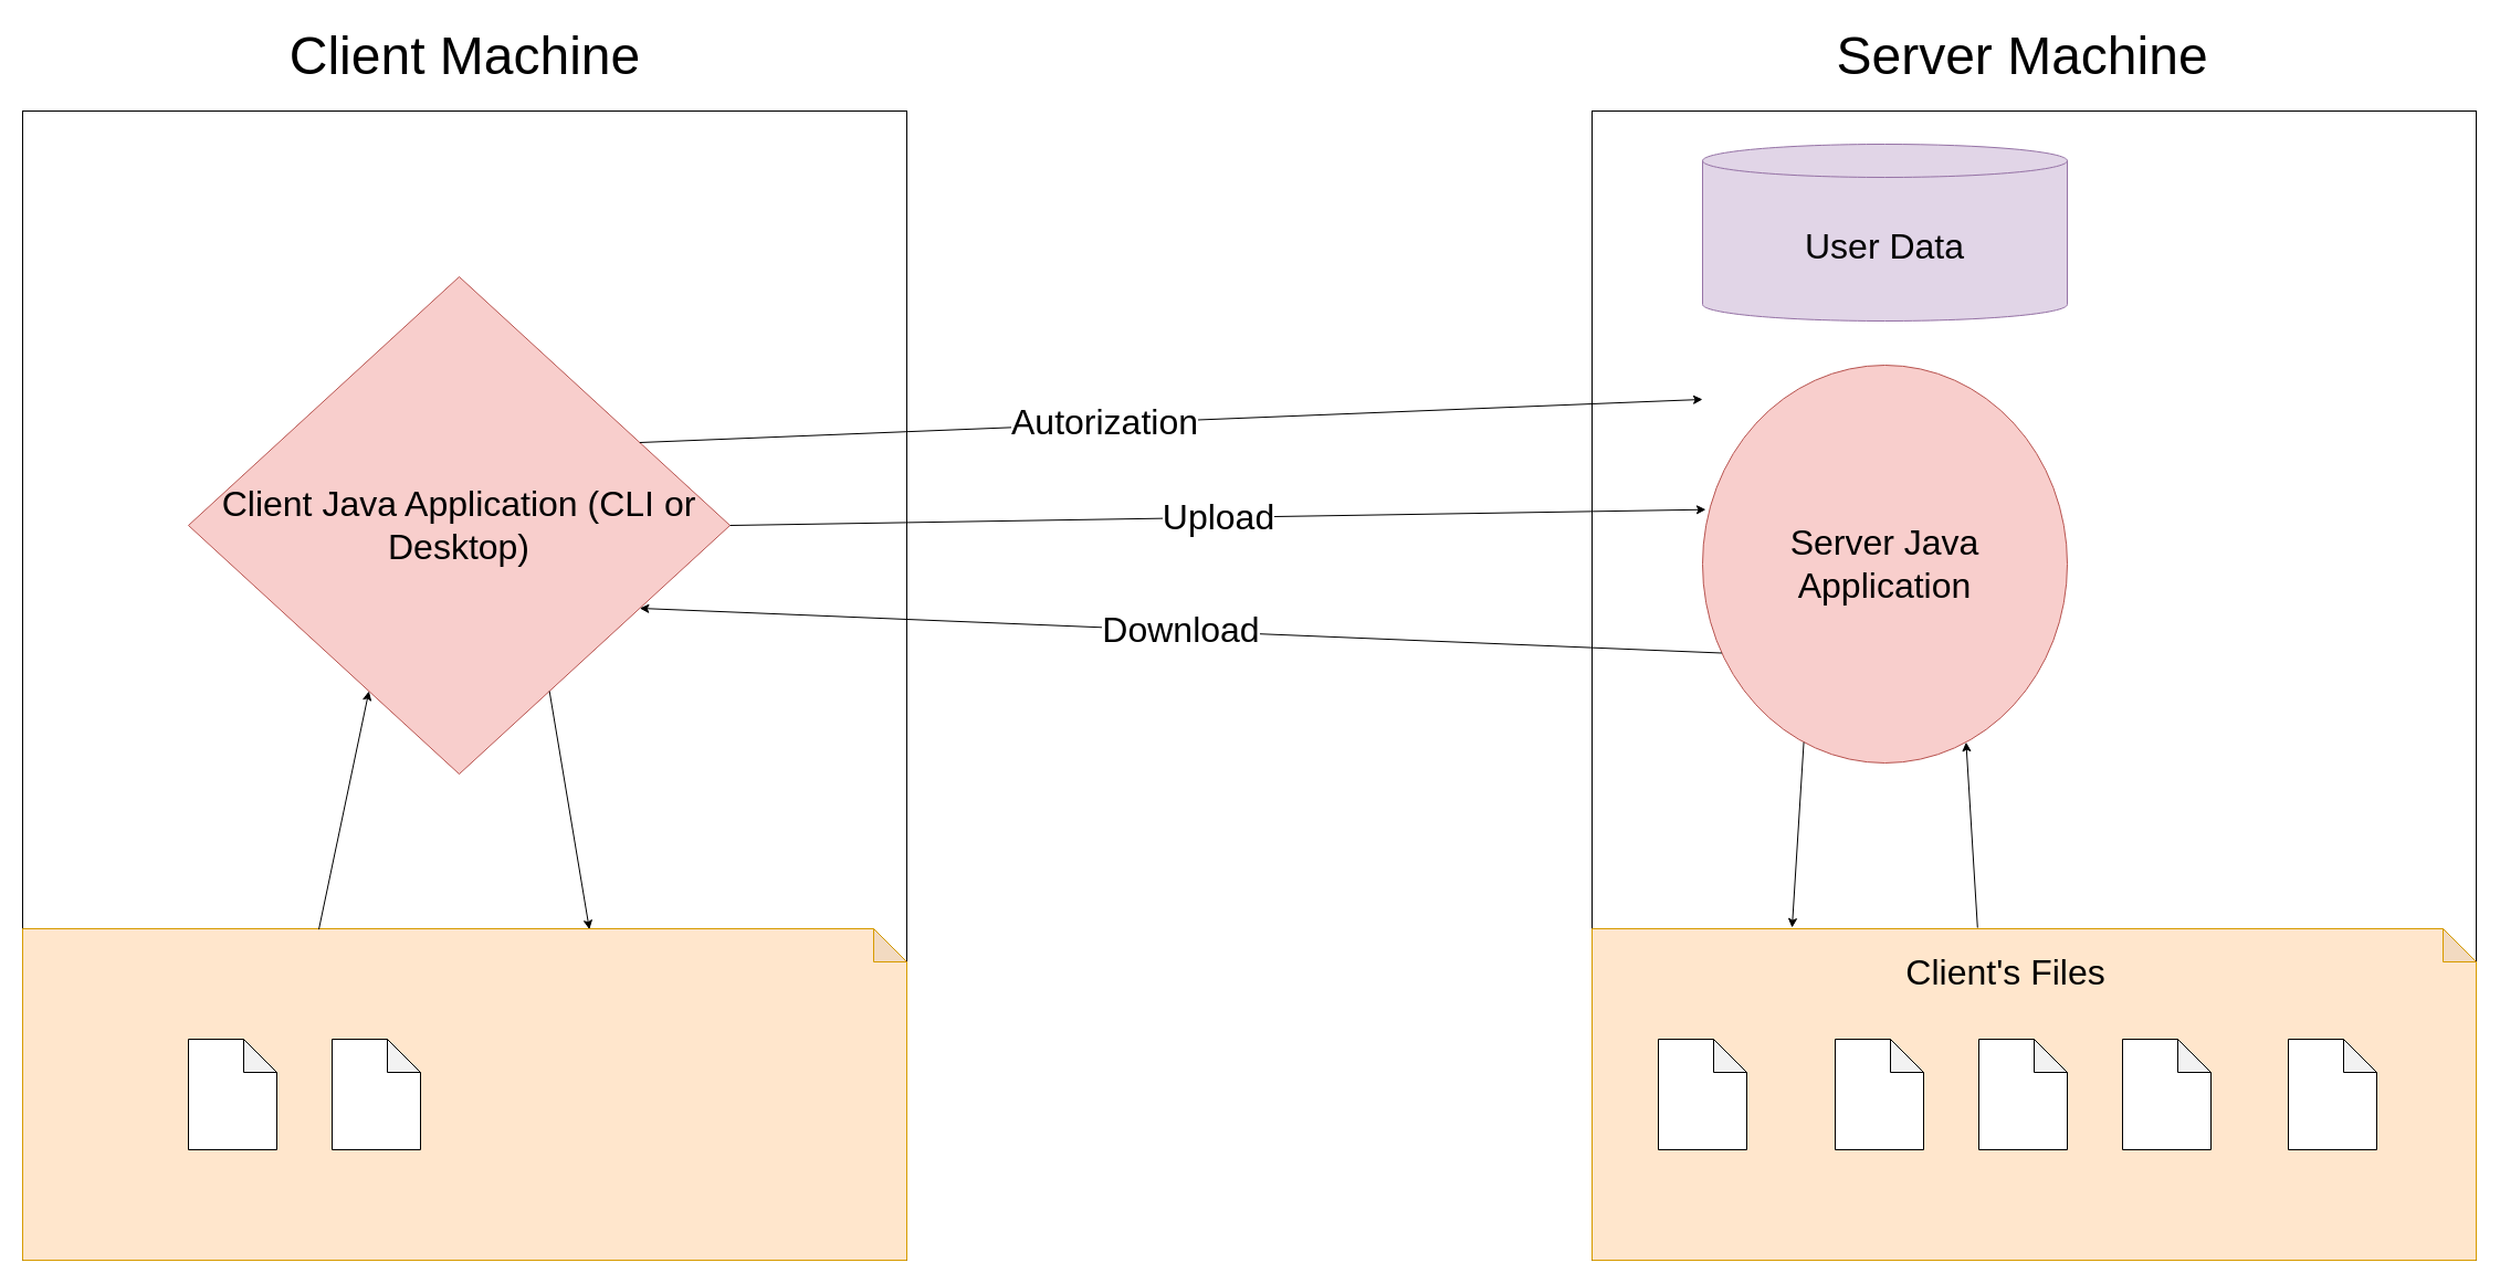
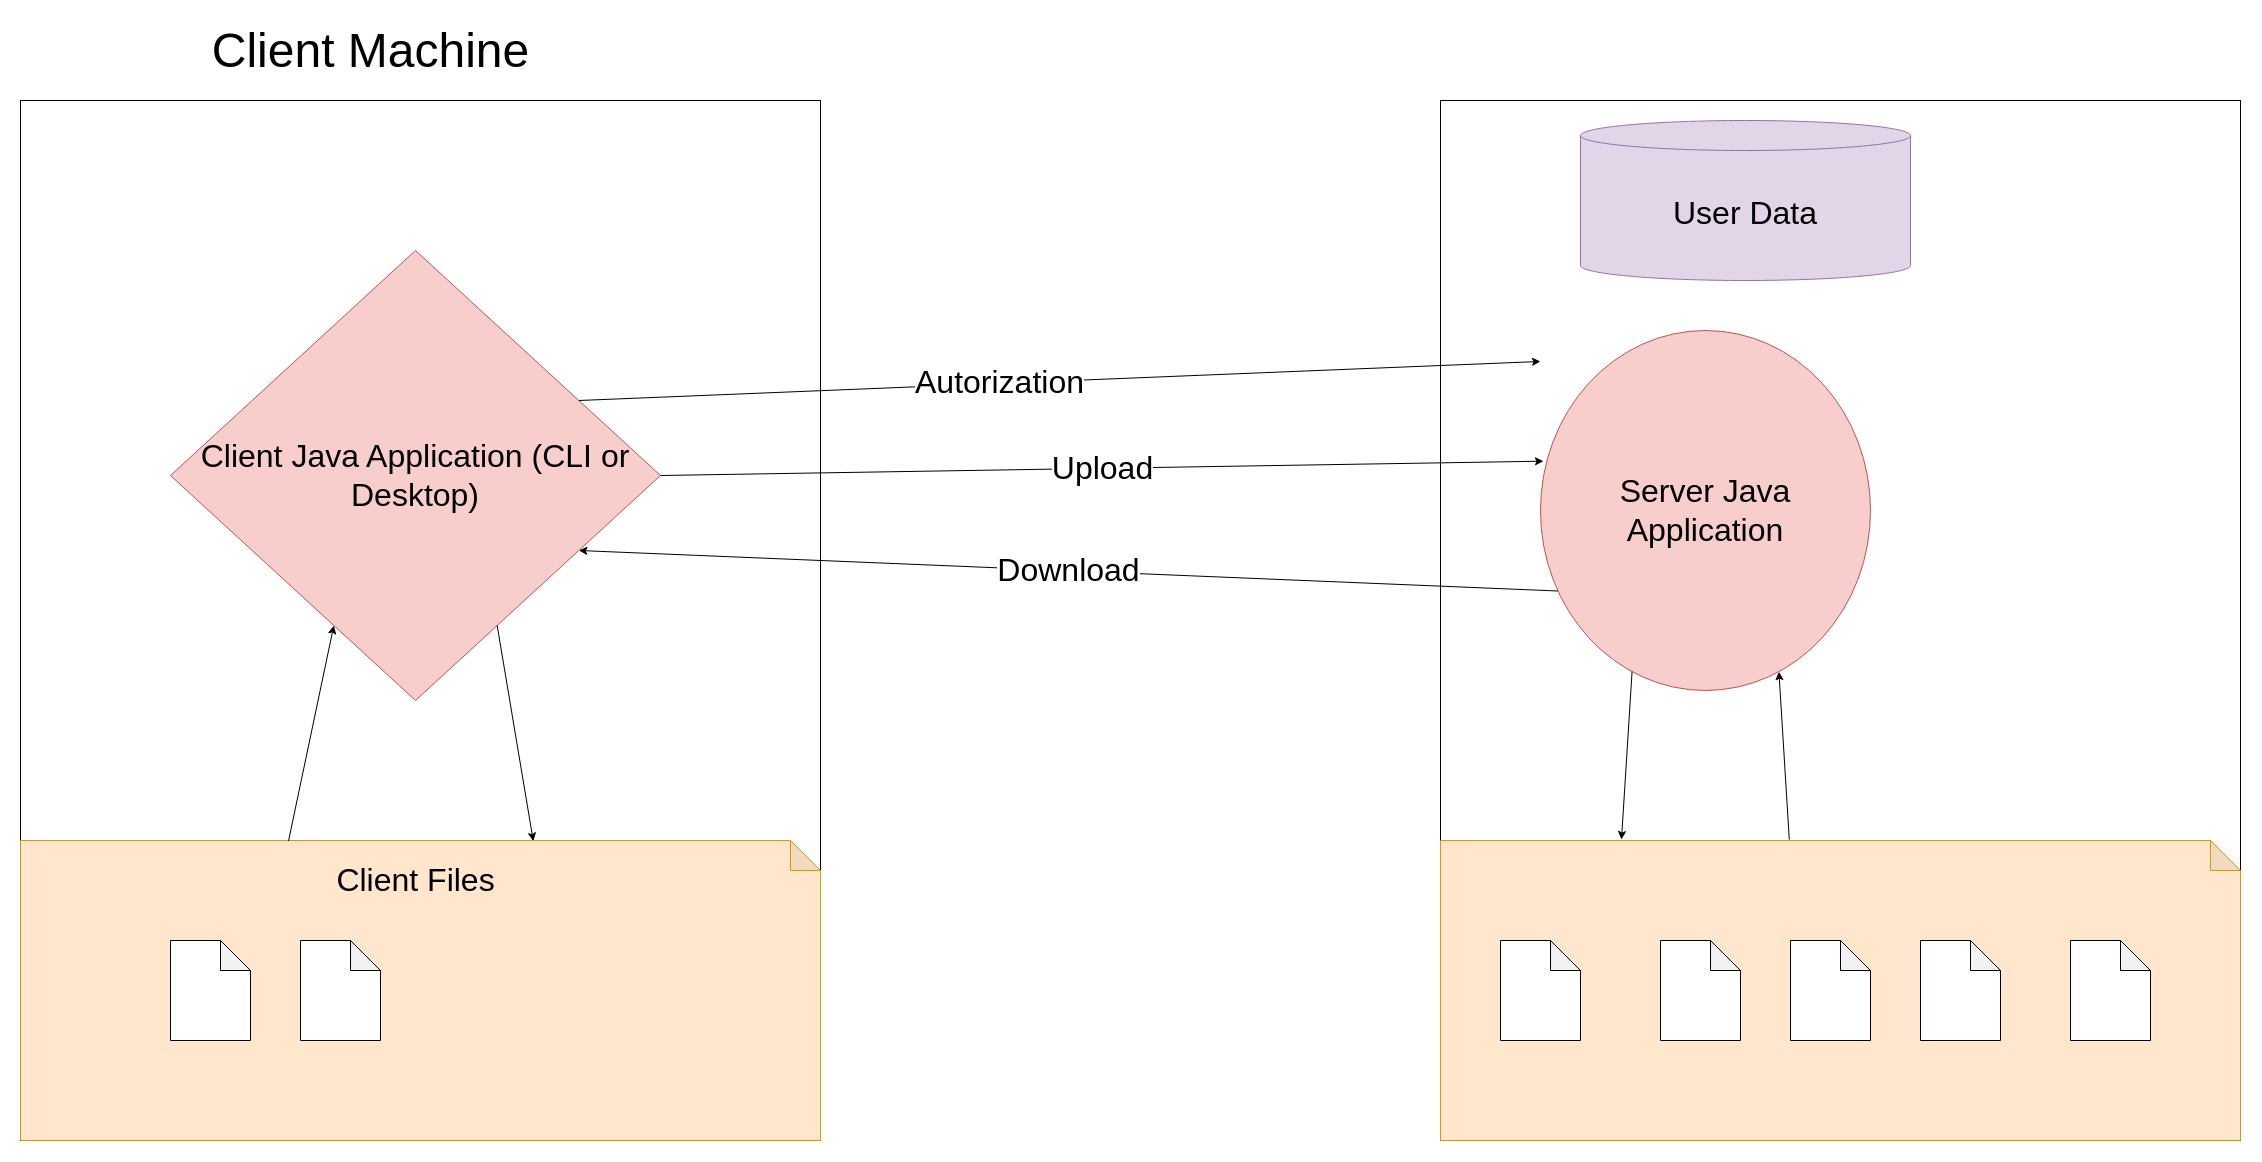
- <mxCell id="29" value="Client Machine" style="text;html=1;align=center;verticalAlign=middle;resizable=0;points=[];autosize=1;fontSize=48;" vertex="1" parent="1"><mxGeometry x="255" y="20" width="330" height="60" as="geometry" /></mxCell>
+ <mxCell id="29" value="Client Machine" style="text;html=1;align=center;verticalAlign=middle;resizable=0;points=[];autosize=1;fontSize=48;" vertex="1" parent="1"><mxGeometry x="205" y="20" width="330" height="60" as="geometry" /></mxCell>
- <mxCell id="28" value="Server Machine" style="text;html=1;align=center;verticalAlign=middle;resizable=0;points=[];autosize=1;fontSize=48;" vertex="1" parent="1"><mxGeometry x="1653.5" y="20" width="350" height="60" as="geometry" /></mxCell>
- <mxCell id="6" value="User Data" style="shape=cylinder3;whiteSpace=wrap;html=1;boundedLbl=1;backgroundOutline=1;size=15;fontSize=32;fillColor=#e1d5e7;strokeColor=#9673a6;" parent="2" vertex="1"><mxGeometry x="100" y="30" width="330" height="160" as="geometry" /></mxCell>
+ <mxCell id="6" value="User Data" style="shape=cylinder3;whiteSpace=wrap;html=1;boundedLbl=1;backgroundOutline=1;size=15;fontSize=32;fillColor=#e1d5e7;strokeColor=#9673a6;" parent="2" vertex="1"><mxGeometry x="140" y="20" width="330" height="160" as="geometry" /></mxCell>
+ <mxCell id="19" value="Client Files" style="text;html=1;align=center;verticalAlign=middle;resizable=0;points=[];autosize=1;fontSize=32;" vertex="1" parent="15"><mxGeometry x="310" y="760" width="170" height="40" as="geometry" /></mxCell>
- <mxCell id="9" value="Client's Files" style="text;html=1;align=center;verticalAlign=middle;resizable=0;points=[];autosize=1;fontSize=32;" vertex="1" parent="2"><mxGeometry x="274" y="760" width="200" height="40" as="geometry" /></mxCell>
